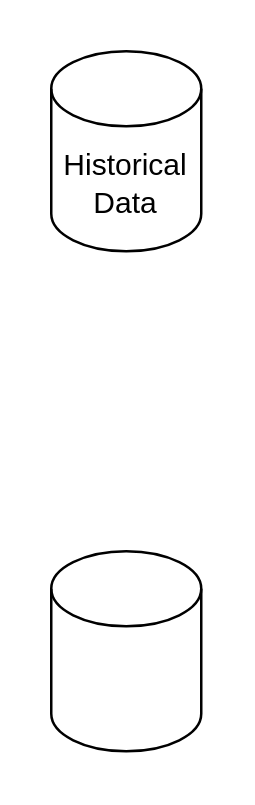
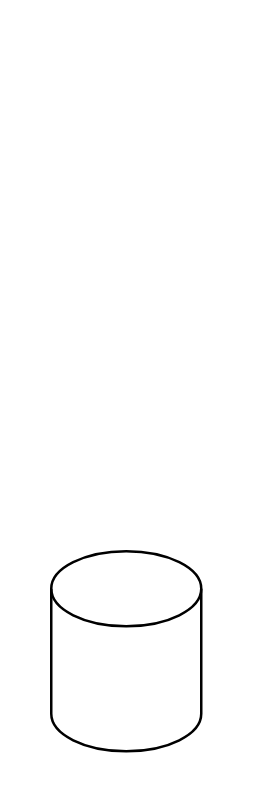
- <mxCell id="2" value="Historical Data" style="shape=cylinder3;whiteSpace=wrap;html=1;boundedLbl=1;backgroundOutline=1;size=15;" vertex="1" parent="1"><mxGeometry x="20" y="20" width="60" height="80" as="geometry" /></mxCell>
